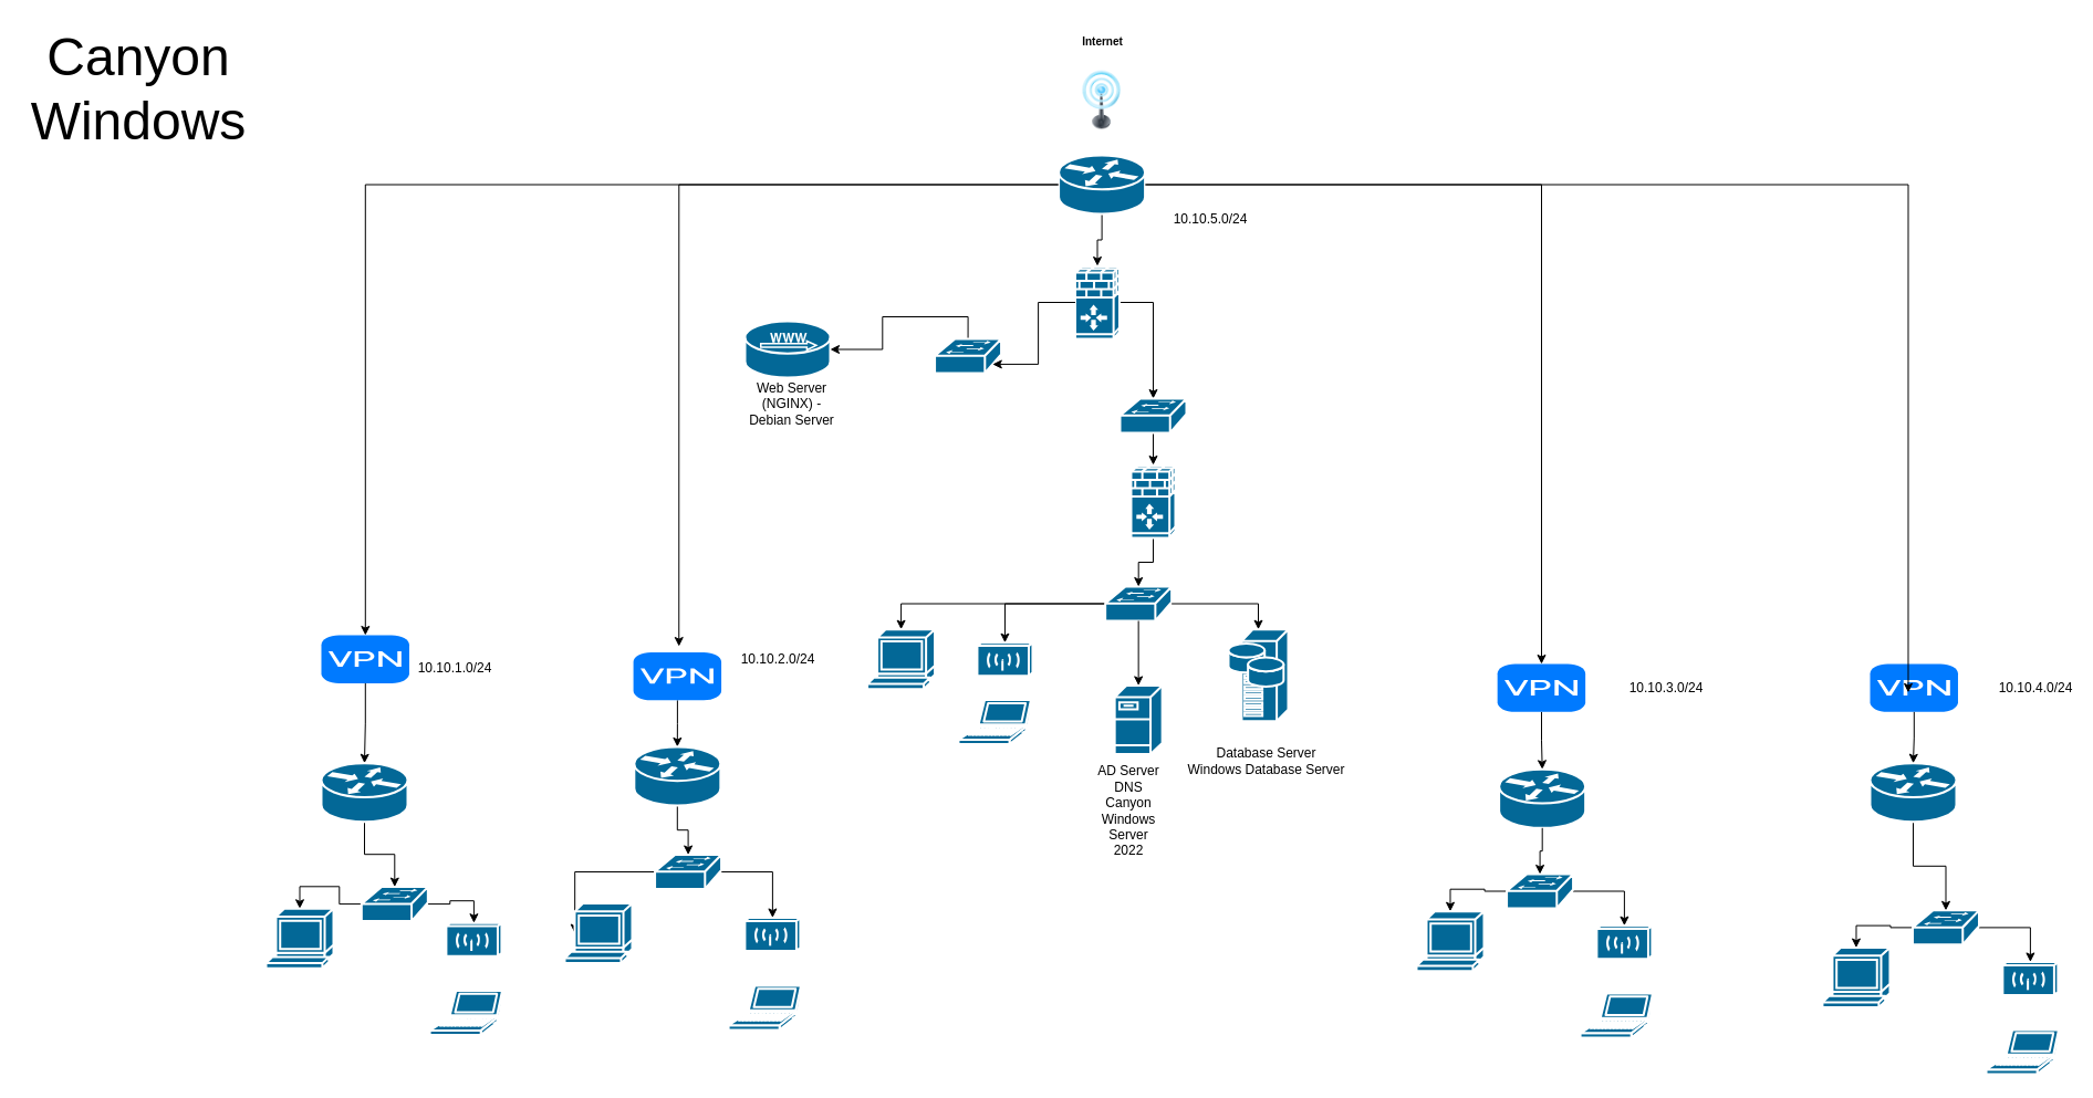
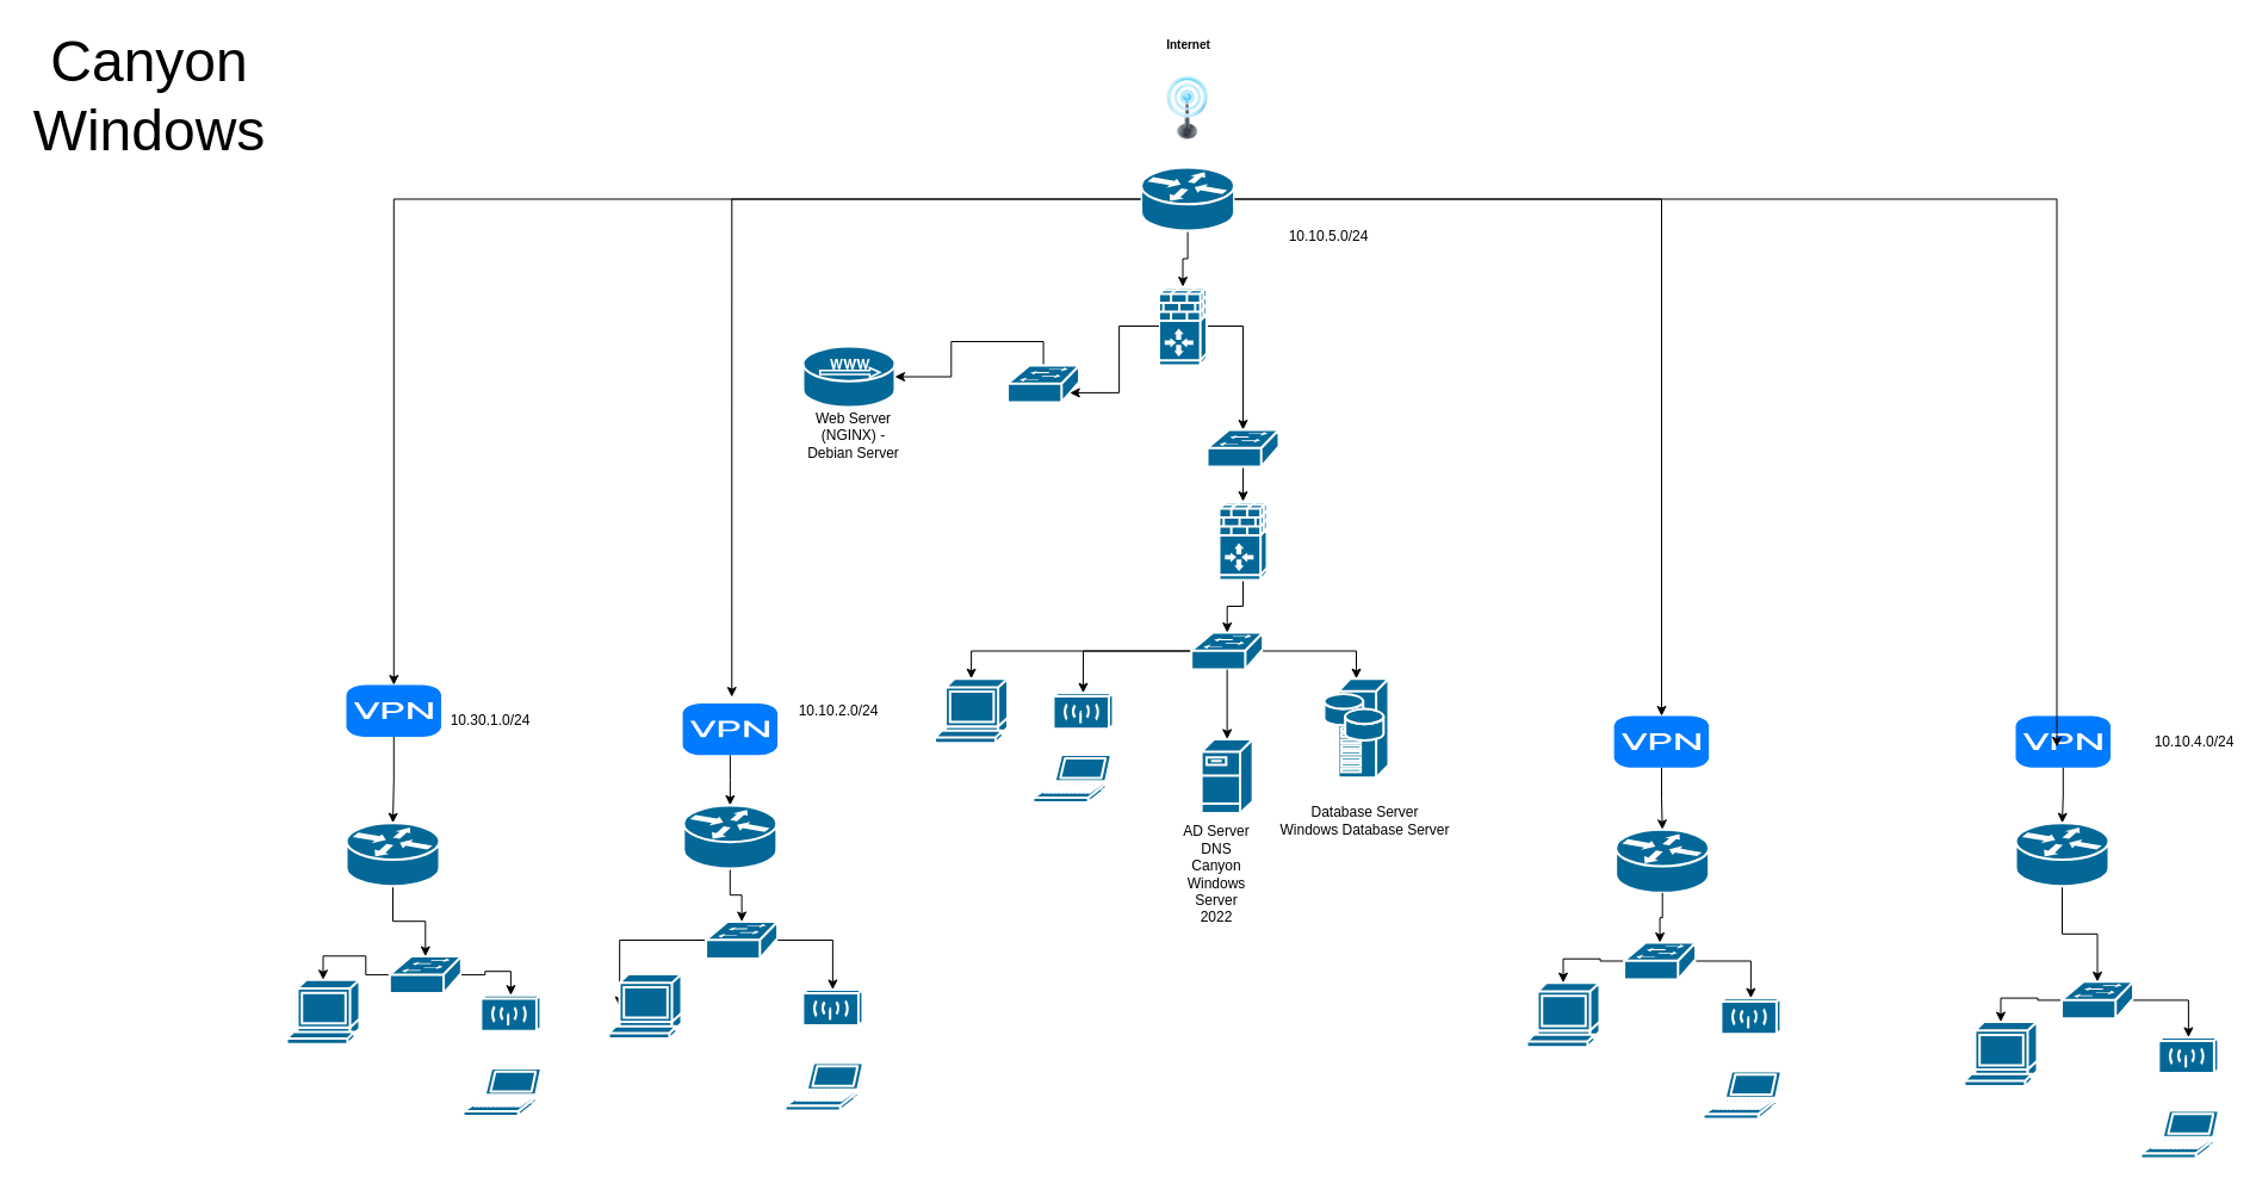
- <mxCell id="33" value="10.10.5.0/24" style="text;html=1;strokeColor=none;fillColor=none;align=center;verticalAlign=middle;whiteSpace=wrap;rounded=0;" parent="1" vertex="1"><mxGeometry x="1064.44" y="183.35" width="60" height="30" as="geometry" /></mxCell>
+ <mxCell id="33" value="10.10.5.0/24" style="text;html=1;strokeColor=none;fillColor=none;align=center;verticalAlign=middle;whiteSpace=wrap;rounded=0;" parent="1" vertex="1"><mxGeometry x="1084.44" y="183.35" width="60" height="30" as="geometry" /></mxCell>
- <mxCell id="29" value="10.10.1.0/24" style="text;html=1;strokeColor=none;fillColor=none;align=center;verticalAlign=middle;whiteSpace=wrap;rounded=0;" parent="1" vertex="1"><mxGeometry x="381.05" y="589.45" width="60" height="30" as="geometry" /></mxCell>
+ <mxCell id="29" value="10.30.1.0/24" style="text;html=1;strokeColor=none;fillColor=none;align=center;verticalAlign=middle;whiteSpace=wrap;rounded=0;" parent="1" vertex="1"><mxGeometry x="381.05" y="589.45" width="60" height="30" as="geometry" /></mxCell>
- <mxCell id="31" value="10.10.3.0/24" style="text;html=1;strokeColor=none;fillColor=none;align=center;verticalAlign=middle;whiteSpace=wrap;rounded=0;" parent="1" vertex="1"><mxGeometry x="1476.48" y="606.68" width="60" height="30" as="geometry" /></mxCell>
